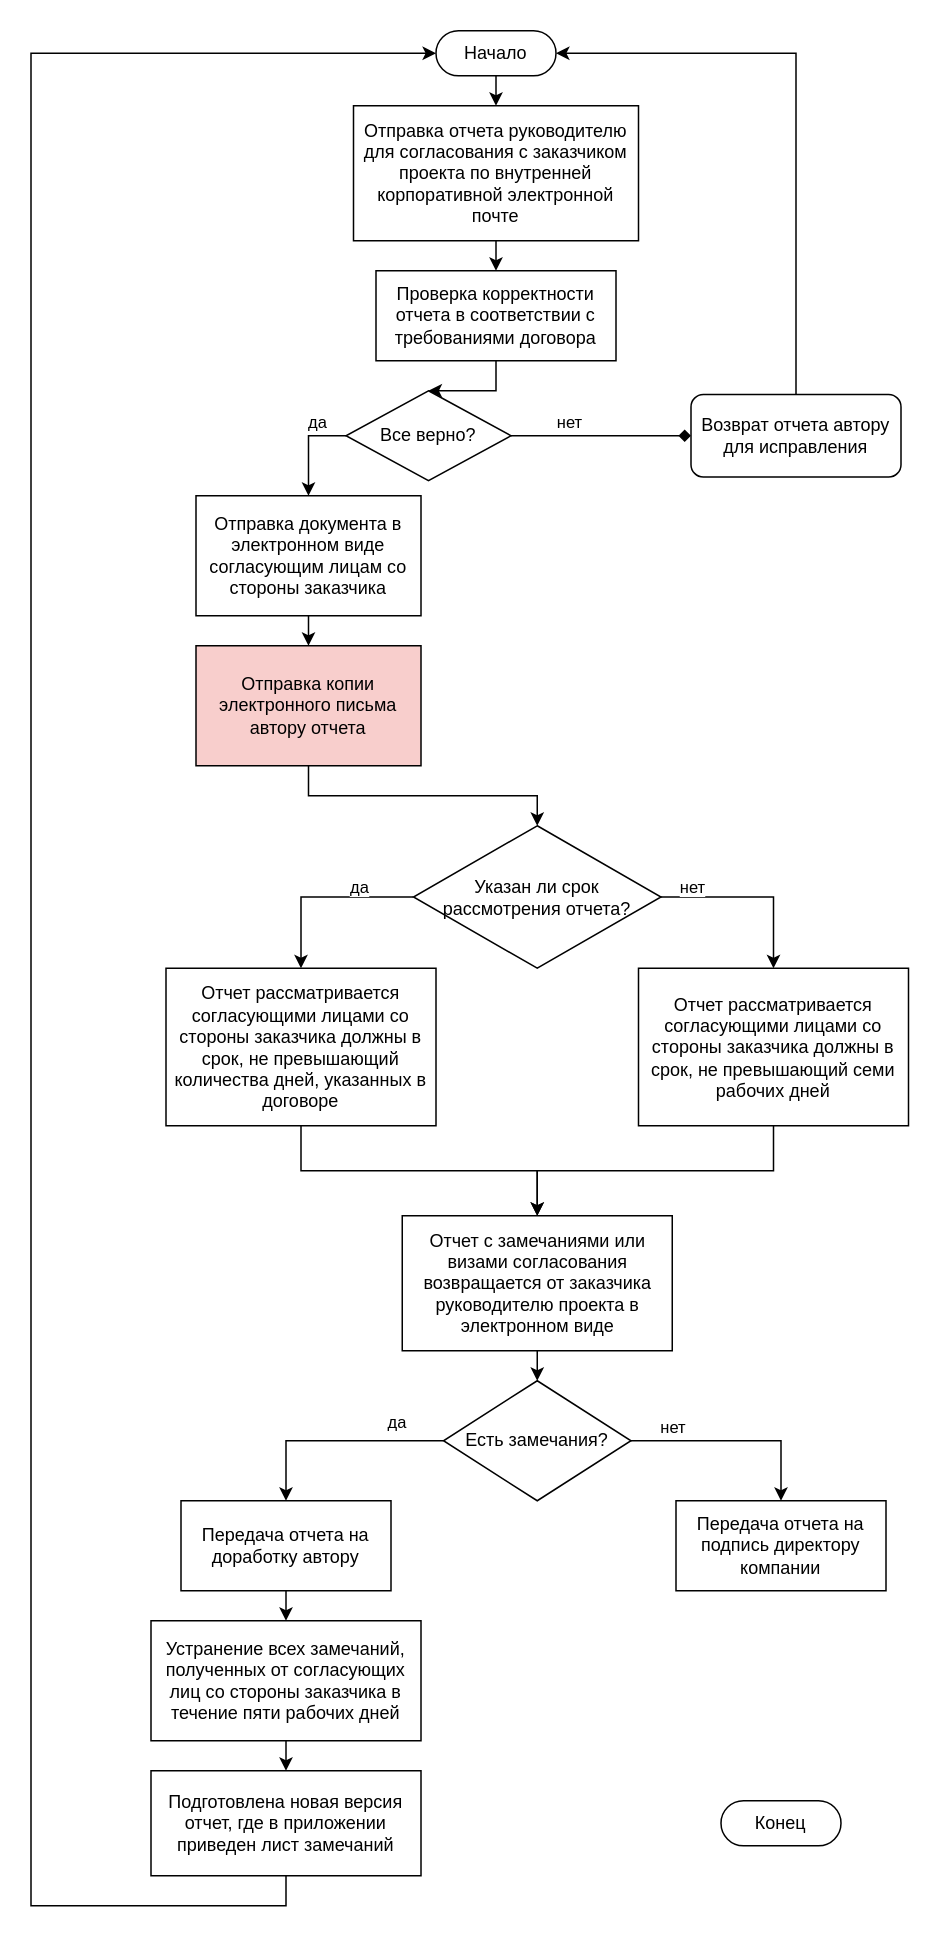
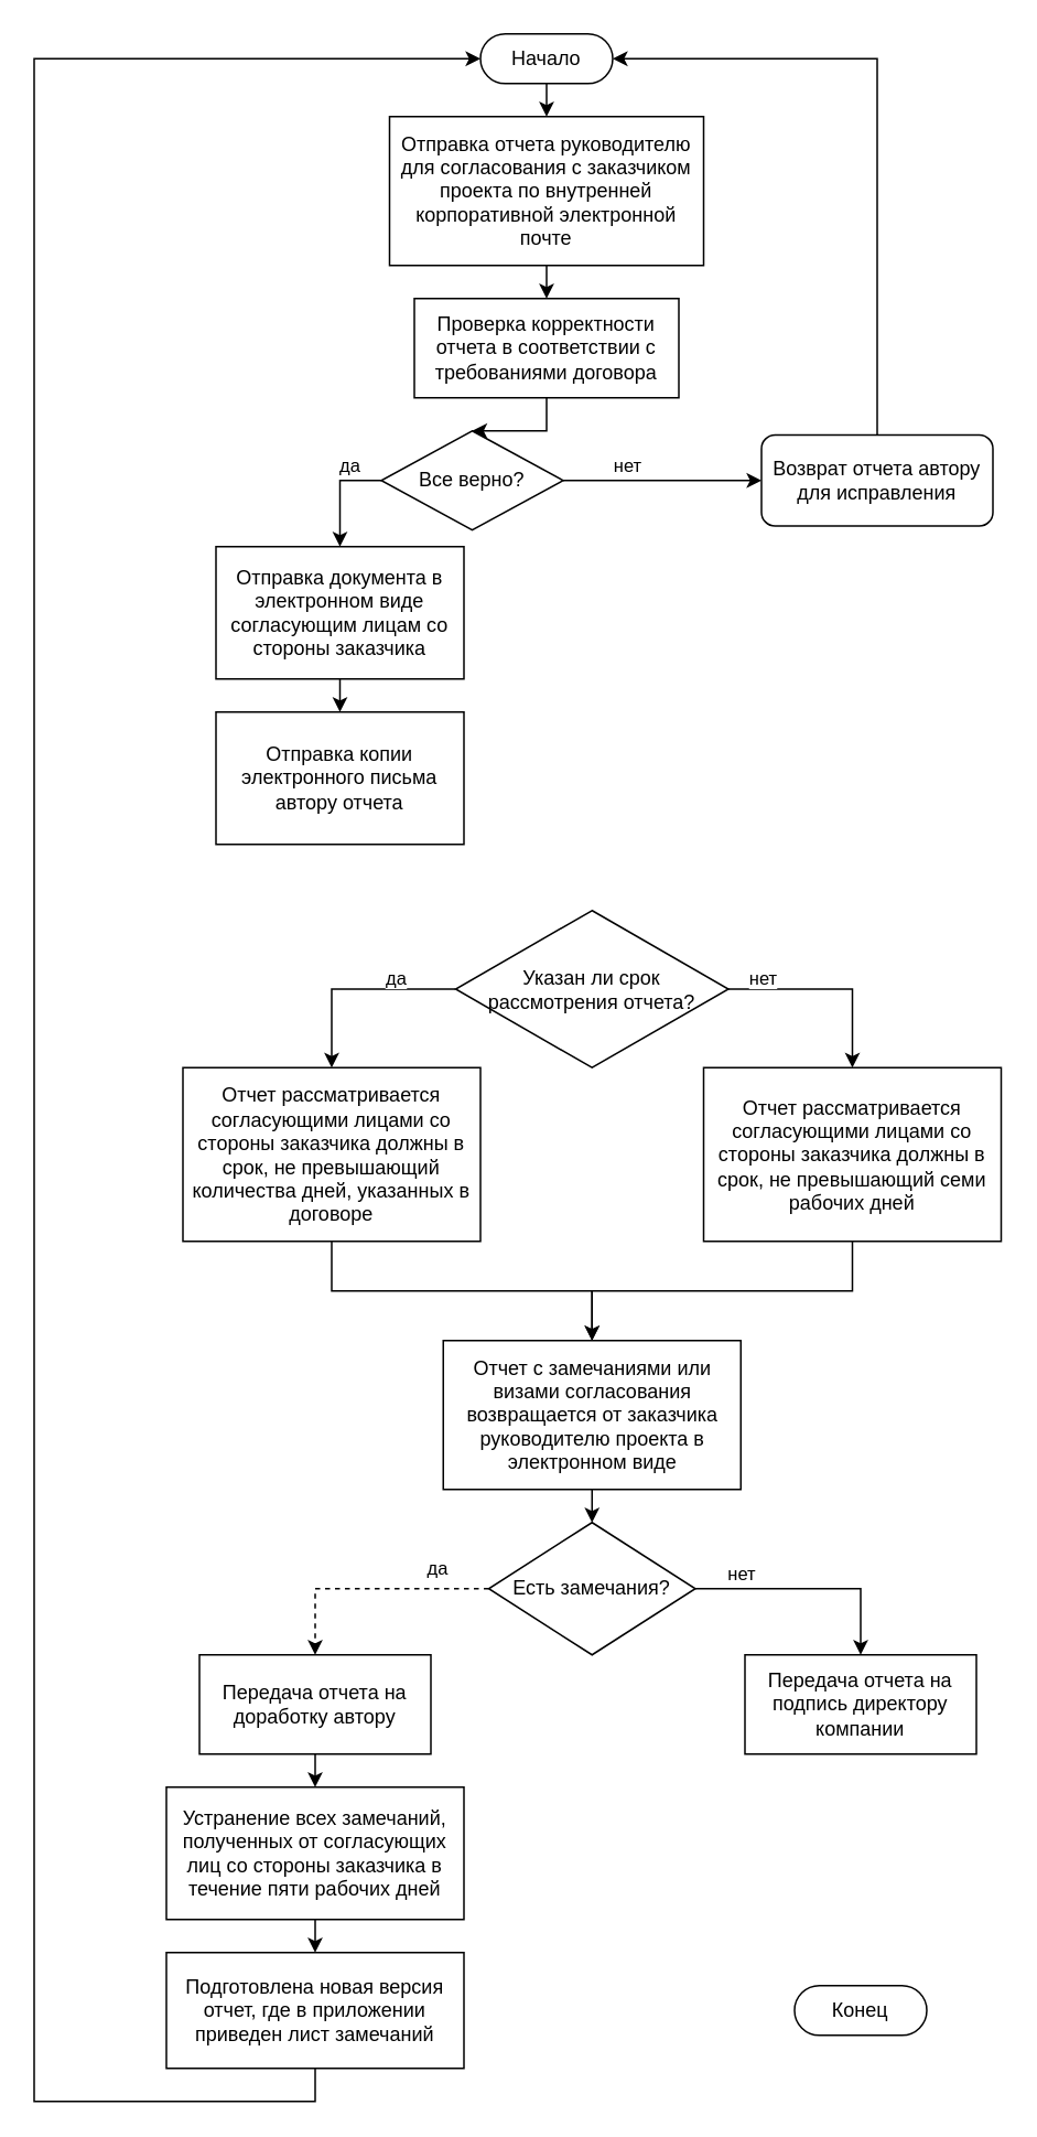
- <mxCell id="8" style="edgeStyle=orthogonalEdgeStyle;rounded=0;orthogonalLoop=1;jettySize=auto;html=1;exitX=1;exitY=0.5;exitDx=0;exitDy=0;entryX=0;entryY=0.5;entryDx=0;entryDy=0;endArrow=diamond;" edge="1" parent="1" source="12" target="13"><mxGeometry relative="1" as="geometry" /></mxCell>
+ <mxCell id="8" style="edgeStyle=orthogonalEdgeStyle;rounded=0;orthogonalLoop=1;jettySize=auto;html=1;exitX=1;exitY=0.5;exitDx=0;exitDy=0;entryX=0;entryY=0.5;entryDx=0;entryDy=0;" edge="1" parent="1" source="12" target="13"><mxGeometry relative="1" as="geometry" /></mxCell>
- <mxCell id="18" value="Отправка копии электронного письма автору отчета" style="html=1;dashed=0;whiteSpace=wrap;fillColor=#f8cecc;" vertex="1" parent="1"><mxGeometry x="130" y="430" width="150" height="80" as="geometry" /></mxCell>
+ <mxCell id="18" value="Отправка копии электронного письма автору отчета" style="html=1;dashed=0;whiteSpace=wrap;" vertex="1" parent="1"><mxGeometry x="130" y="430" width="150" height="80" as="geometry" /></mxCell>
- <mxCell id="17" style="edgeStyle=orthogonalEdgeStyle;rounded=0;orthogonalLoop=1;jettySize=auto;html=1;exitX=0.5;exitY=1;exitDx=0;exitDy=0;entryX=0.5;entryY=0;entryDx=0;entryDy=0;" edge="1" parent="1" source="18" target="21"><mxGeometry relative="1" as="geometry" /></mxCell>
- <mxCell id="30" style="edgeStyle=orthogonalEdgeStyle;rounded=0;orthogonalLoop=1;jettySize=auto;html=1;exitX=0;exitY=0.5;exitDx=0;exitDy=0;entryX=0.5;entryY=0;entryDx=0;entryDy=0;" edge="1" parent="1" source="32" target="34"><mxGeometry relative="1" as="geometry" /></mxCell>
+ <mxCell id="30" style="edgeStyle=orthogonalEdgeStyle;rounded=0;orthogonalLoop=1;jettySize=auto;html=1;exitX=0;exitY=0.5;exitDx=0;exitDy=0;entryX=0.5;entryY=0;entryDx=0;entryDy=0;dashed=1;" edge="1" parent="1" source="32" target="34"><mxGeometry relative="1" as="geometry" /></mxCell>
